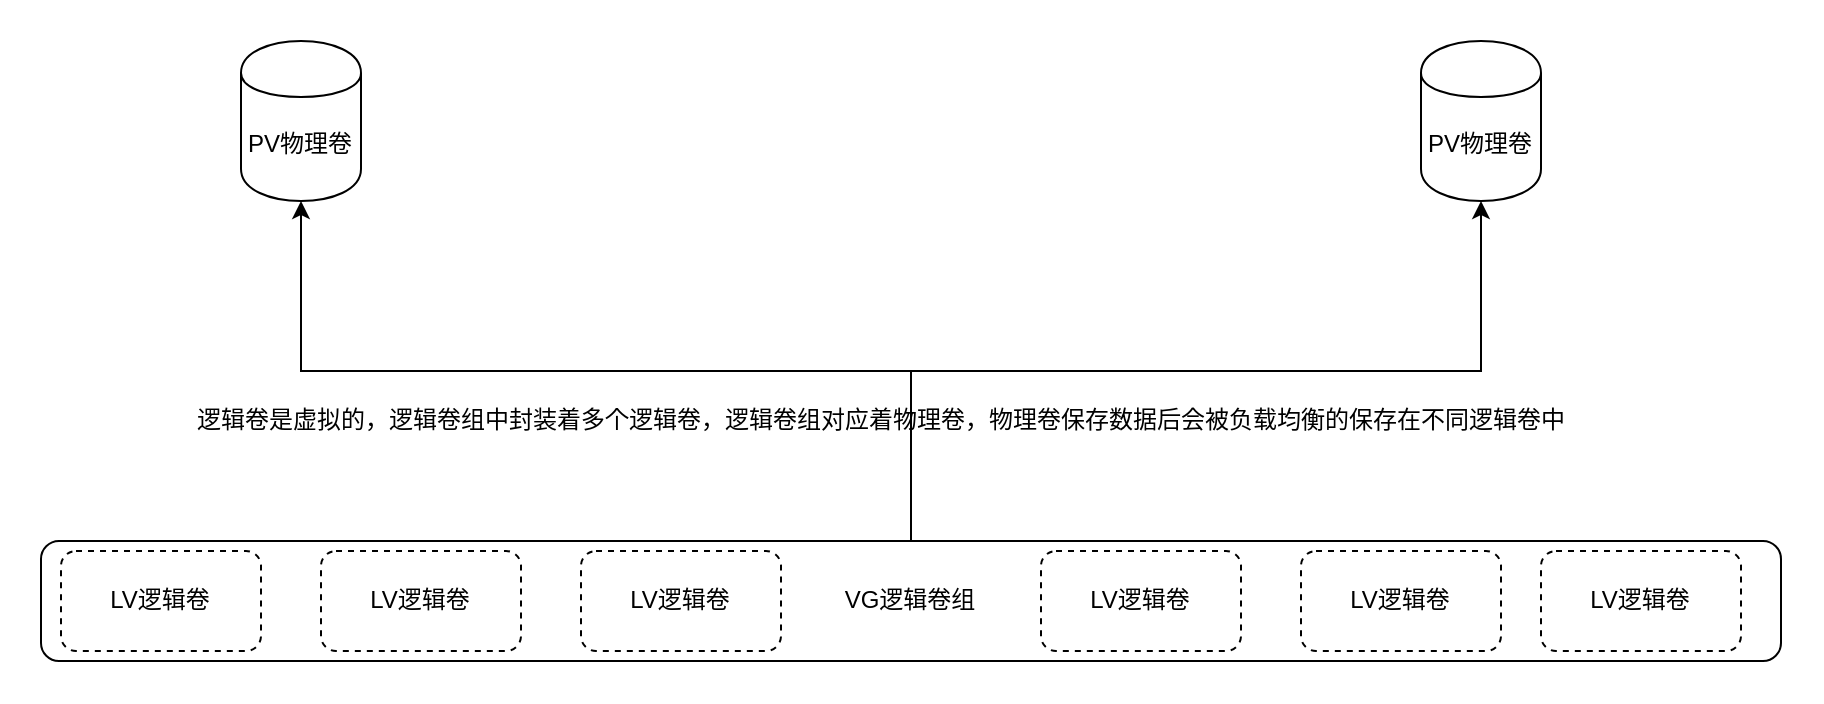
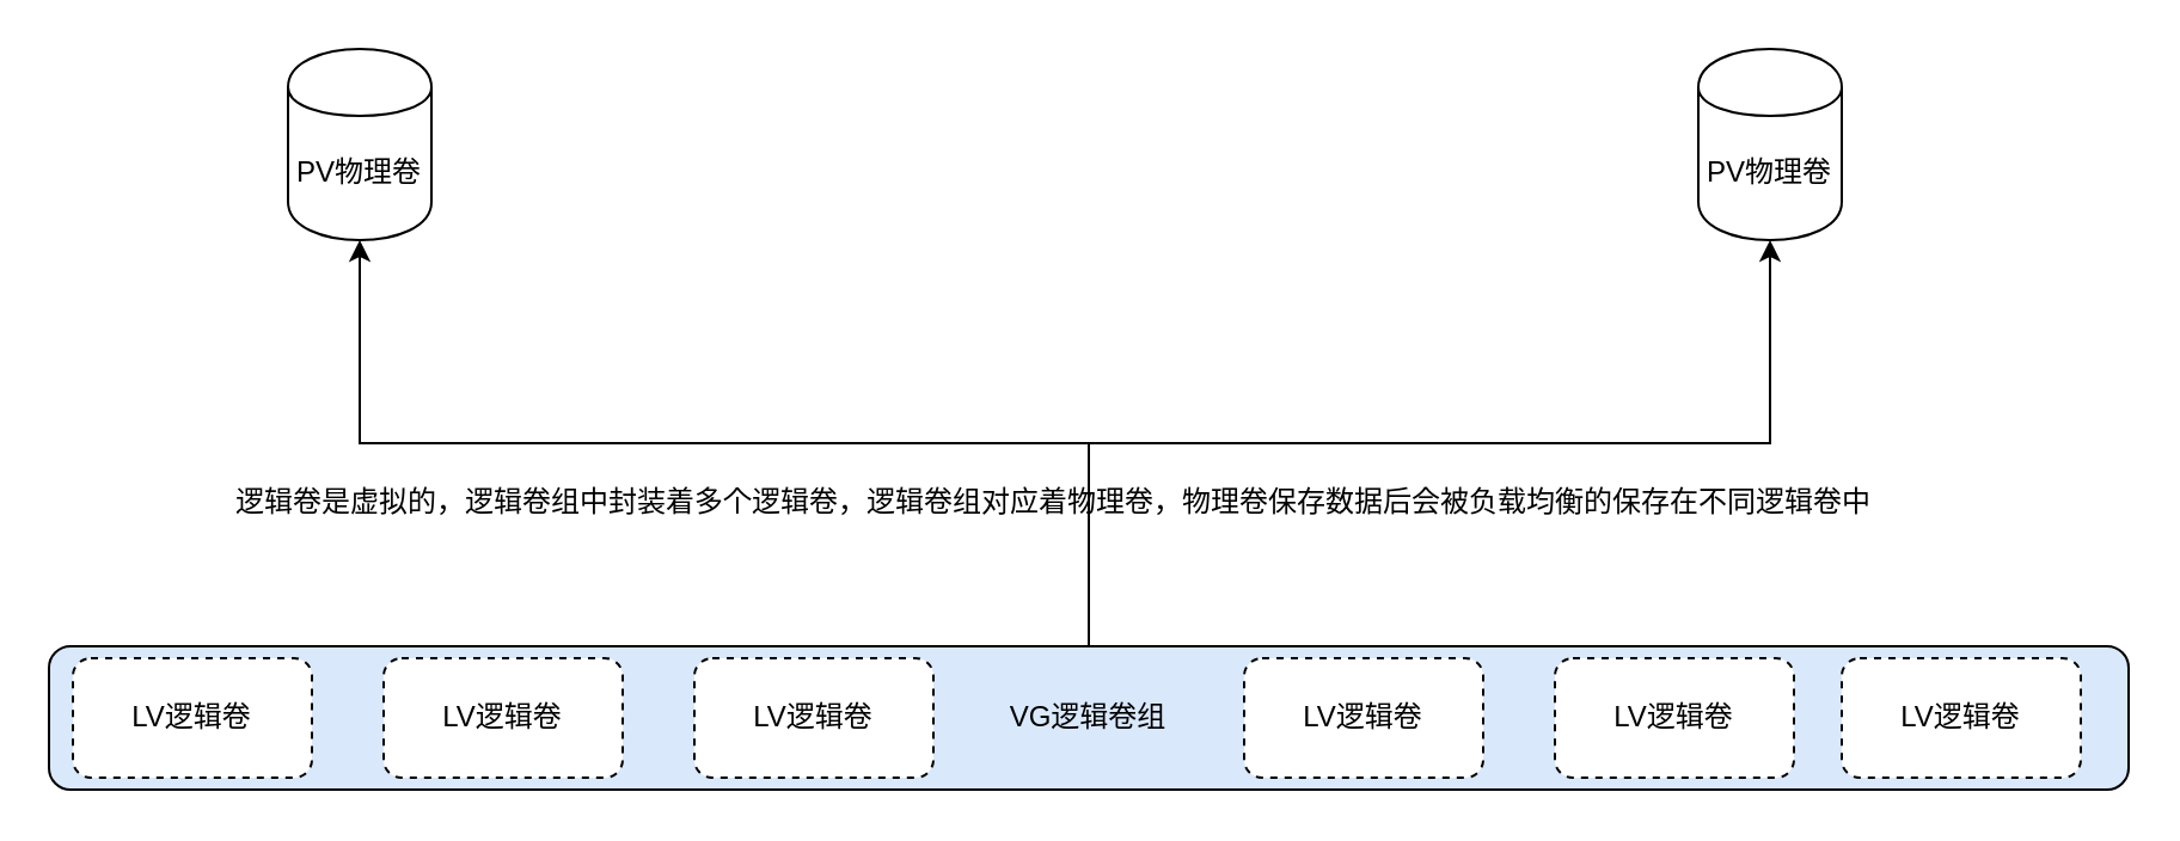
- <mxCell id="4" value="VG逻辑卷组" style="rounded=1;whiteSpace=wrap;html=1;" vertex="1" parent="1"><mxGeometry x="20" y="270" width="870" height="60" as="geometry" /></mxCell>
+ <mxCell id="4" value="VG逻辑卷组" style="rounded=1;whiteSpace=wrap;html=1;fillColor=#dae8fc;" vertex="1" parent="1"><mxGeometry x="20" y="270" width="870" height="60" as="geometry" /></mxCell>
